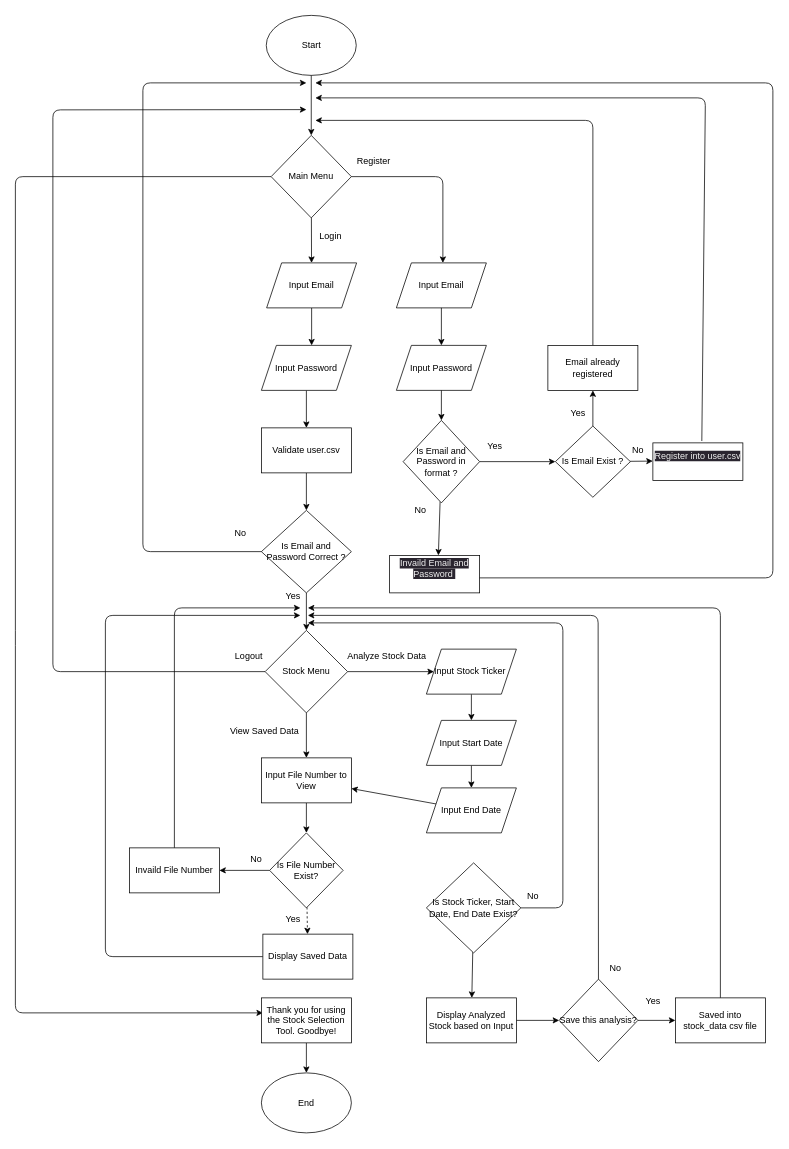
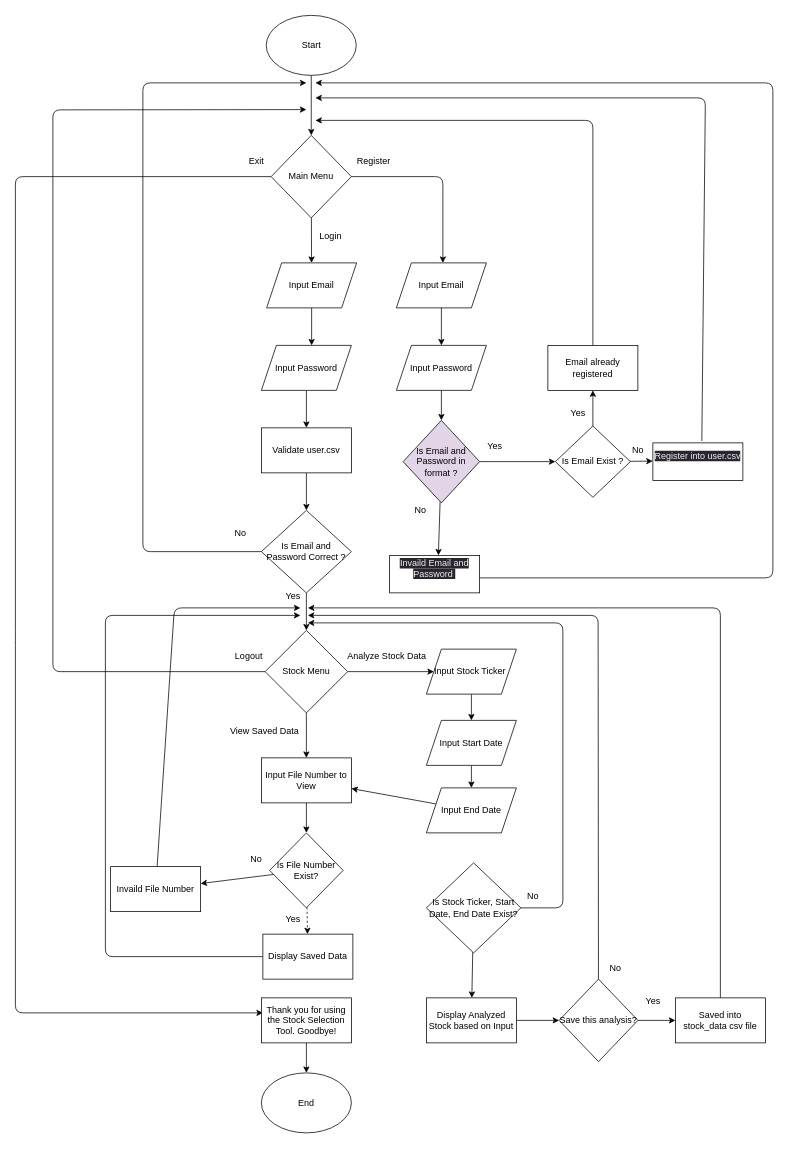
+ <mxCell id="78" value="Exit" style="text;html=1;align=center;verticalAlign=middle;resizable=0;points=[];autosize=1;strokeColor=none;fillColor=none;" vertex="1" parent="1"><mxGeometry x="321" y="200" width="40" height="30" as="geometry" /></mxCell>
- <mxCell id="15" value="Is Email and Password in format ?" style="rhombus;whiteSpace=wrap;html=1;" vertex="1" parent="1"><mxGeometry x="537" y="560" width="102" height="110" as="geometry" /></mxCell>
+ <mxCell id="15" value="Is Email and Password in format ?" style="rhombus;whiteSpace=wrap;html=1;fillColor=#e1d5e7;" vertex="1" parent="1"><mxGeometry x="537" y="560" width="102" height="110" as="geometry" /></mxCell>
- <mxCell id="73" value="Invaild File Number" style="whiteSpace=wrap;html=1;" vertex="1" parent="1"><mxGeometry x="172" y="1130" width="120" height="60" as="geometry" /></mxCell>
+ <mxCell id="73" value="Invaild File Number" style="whiteSpace=wrap;html=1;" vertex="1" parent="1"><mxGeometry x="147" y="1155" width="120" height="60" as="geometry" /></mxCell>
